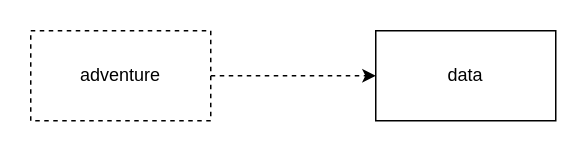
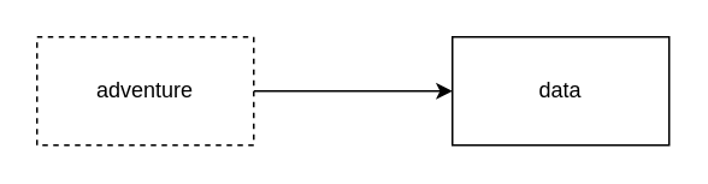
- <mxCell id="2" style="edgeStyle=none;html=1;exitX=1;exitY=0.5;exitDx=0;exitDy=0;entryX=0;entryY=0.5;entryDx=0;entryDy=0;dashed=1;" edge="1" parent="1" source="3" target="4"><mxGeometry relative="1" as="geometry" /></mxCell>
+ <mxCell id="2" style="edgeStyle=none;html=1;exitX=1;exitY=0.5;exitDx=0;exitDy=0;entryX=0;entryY=0.5;entryDx=0;entryDy=0;" edge="1" parent="1" source="3" target="4"><mxGeometry relative="1" as="geometry" /></mxCell>
